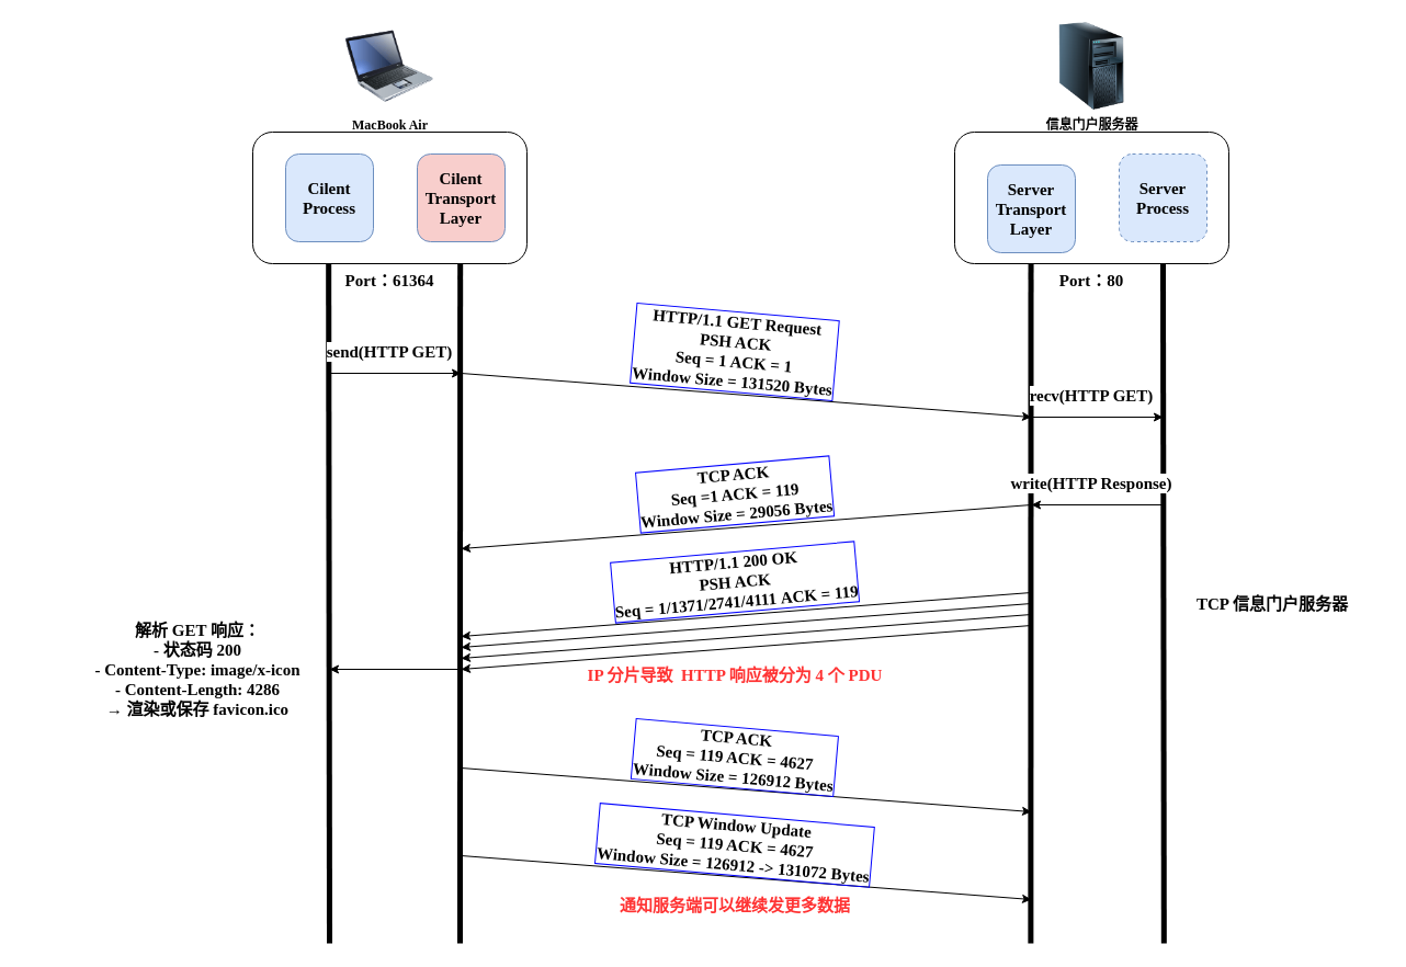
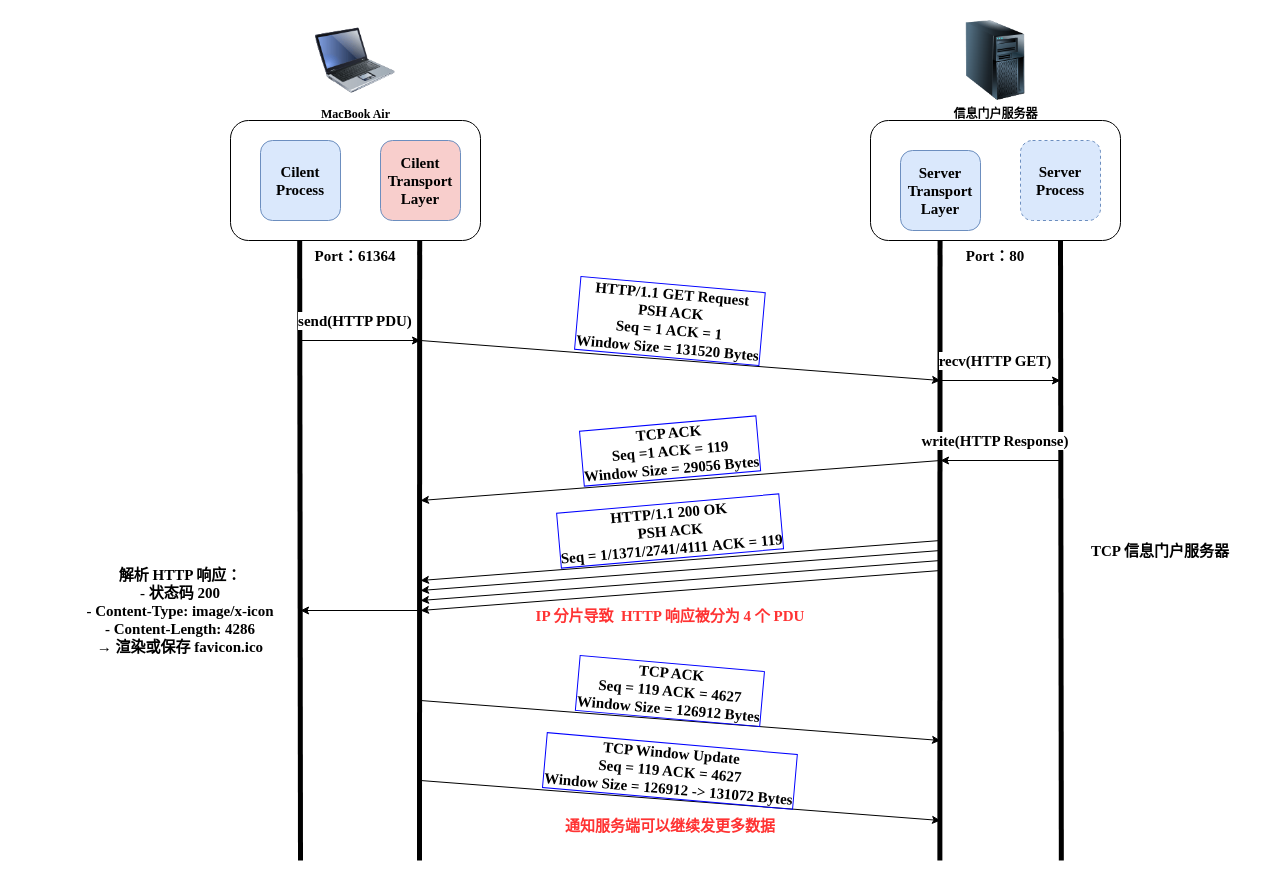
- <mxCell id="33" value="send(HTTP GET)" style="text;align=center;verticalAlign=middle;rounded=0;fontFamily=Lucida Console;fontStyle=1;fontSize=15;whiteSpace=wrap;labelBackgroundColor=default;" vertex="1" parent="1"><mxGeometry x="195" y="300" width="320" height="40" as="geometry" /></mxCell>
+ <mxCell id="33" value="send(HTTP PDU)" style="text;align=center;verticalAlign=middle;rounded=0;fontFamily=Lucida Console;fontStyle=1;fontSize=15;whiteSpace=wrap;labelBackgroundColor=default;" vertex="1" parent="1"><mxGeometry x="195" y="300" width="320" height="40" as="geometry" /></mxCell>
- <mxCell id="38" value="解析 GET 响应：&#10;- 状态码 200&#10;- Content-Type: image/x-icon&#10;- Content-Length: 4286&#10;→ 渲染或保存 favicon.ico" style="text;align=center;verticalAlign=middle;rounded=0;fontFamily=Lucida Console;fontStyle=1;fontSize=15;whiteSpace=wrap;labelBackgroundColor=default;" vertex="1" parent="1"><mxGeometry y="540" width="320" height="140" as="geometry" x="20" /></mxCell>
+ <mxCell id="38" value="解析 HTTP 响应：&#10;- 状态码 200&#10;- Content-Type: image/x-icon&#10;- Content-Length: 4286&#10;→ 渲染或保存 favicon.ico" style="text;align=center;verticalAlign=middle;rounded=0;fontFamily=Lucida Console;fontStyle=1;fontSize=15;whiteSpace=wrap;labelBackgroundColor=default;" vertex="1" parent="1"><mxGeometry y="540" width="320" height="140" as="geometry" x="20" /></mxCell>
